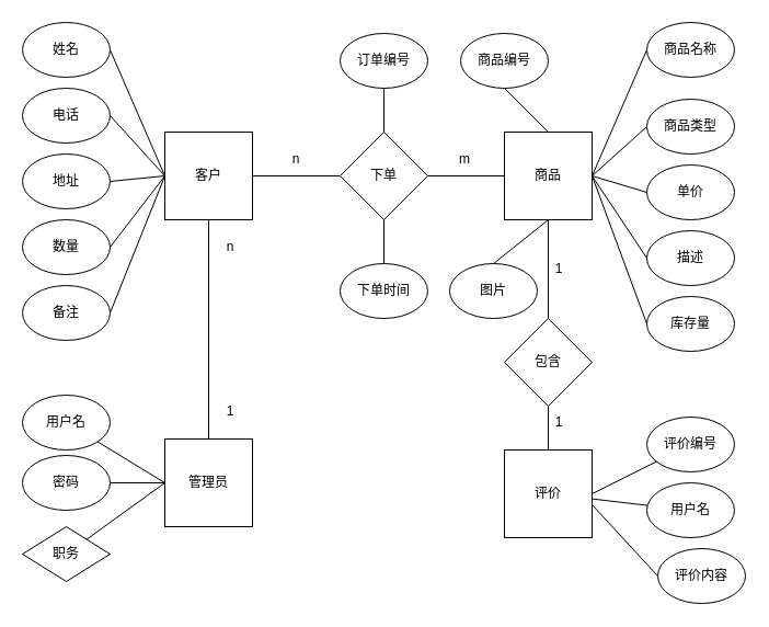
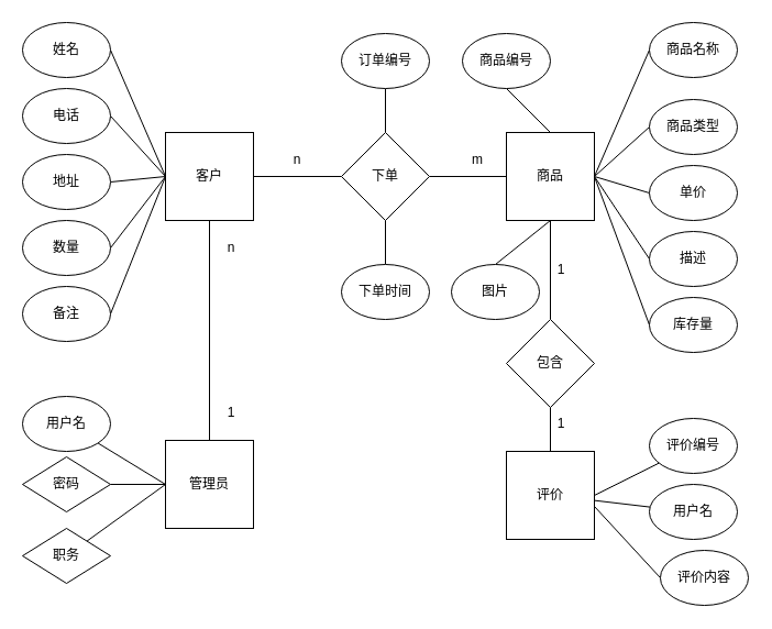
- <mxCell id="48" value="m" style="text;html=1;strokeColor=none;fillColor=none;align=center;verticalAlign=middle;whiteSpace=wrap;rounded=0;" parent="1" vertex="1"><mxGeometry x="403.5" y="130" width="40" height="30" as="geometry" /></mxCell>
+ <mxCell id="48" value="m" style="text;html=1;strokeColor=none;fillColor=none;align=center;verticalAlign=middle;whiteSpace=wrap;rounded=0;" parent="1" vertex="1"><mxGeometry x="413.5" y="130" width="40" height="30" as="geometry" /></mxCell>
- <mxCell id="55" value="密码" style="ellipse;whiteSpace=wrap;html=1;" parent="1" vertex="1"><mxGeometry x="20" y="415" width="80" height="50" as="geometry" /></mxCell>
+ <mxCell id="55" value="密码" style="rhombus;whiteSpace=wrap;html=1;" parent="1" vertex="1"><mxGeometry x="20" y="415" width="80" height="50" as="geometry" /></mxCell>
